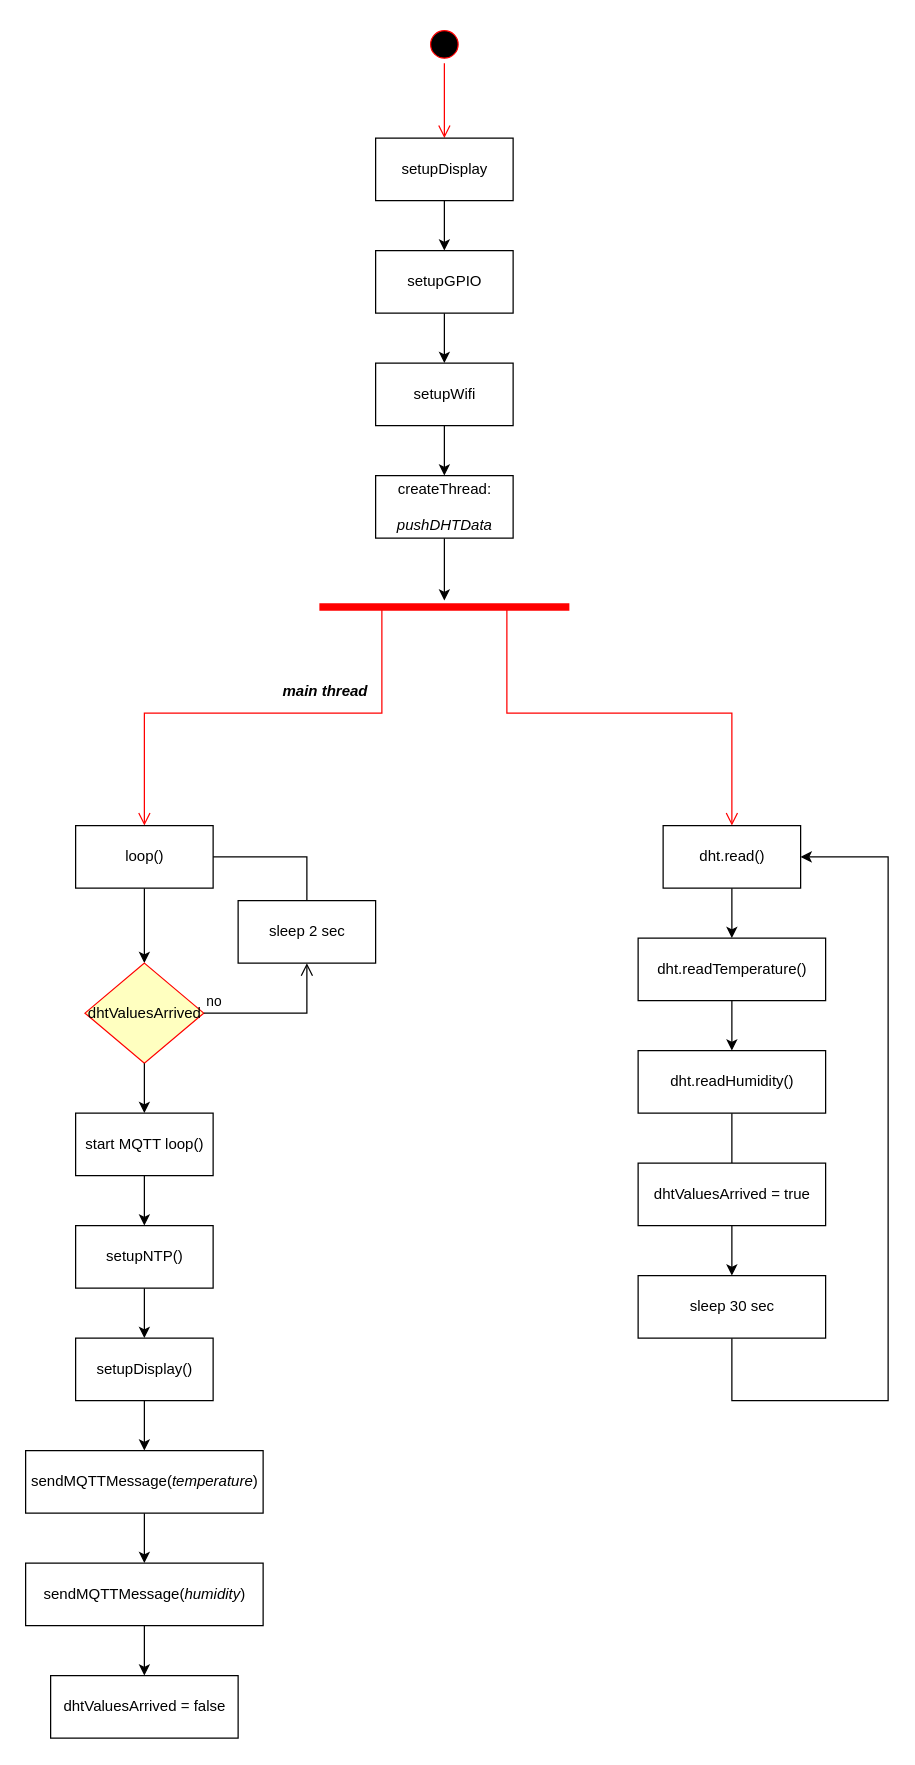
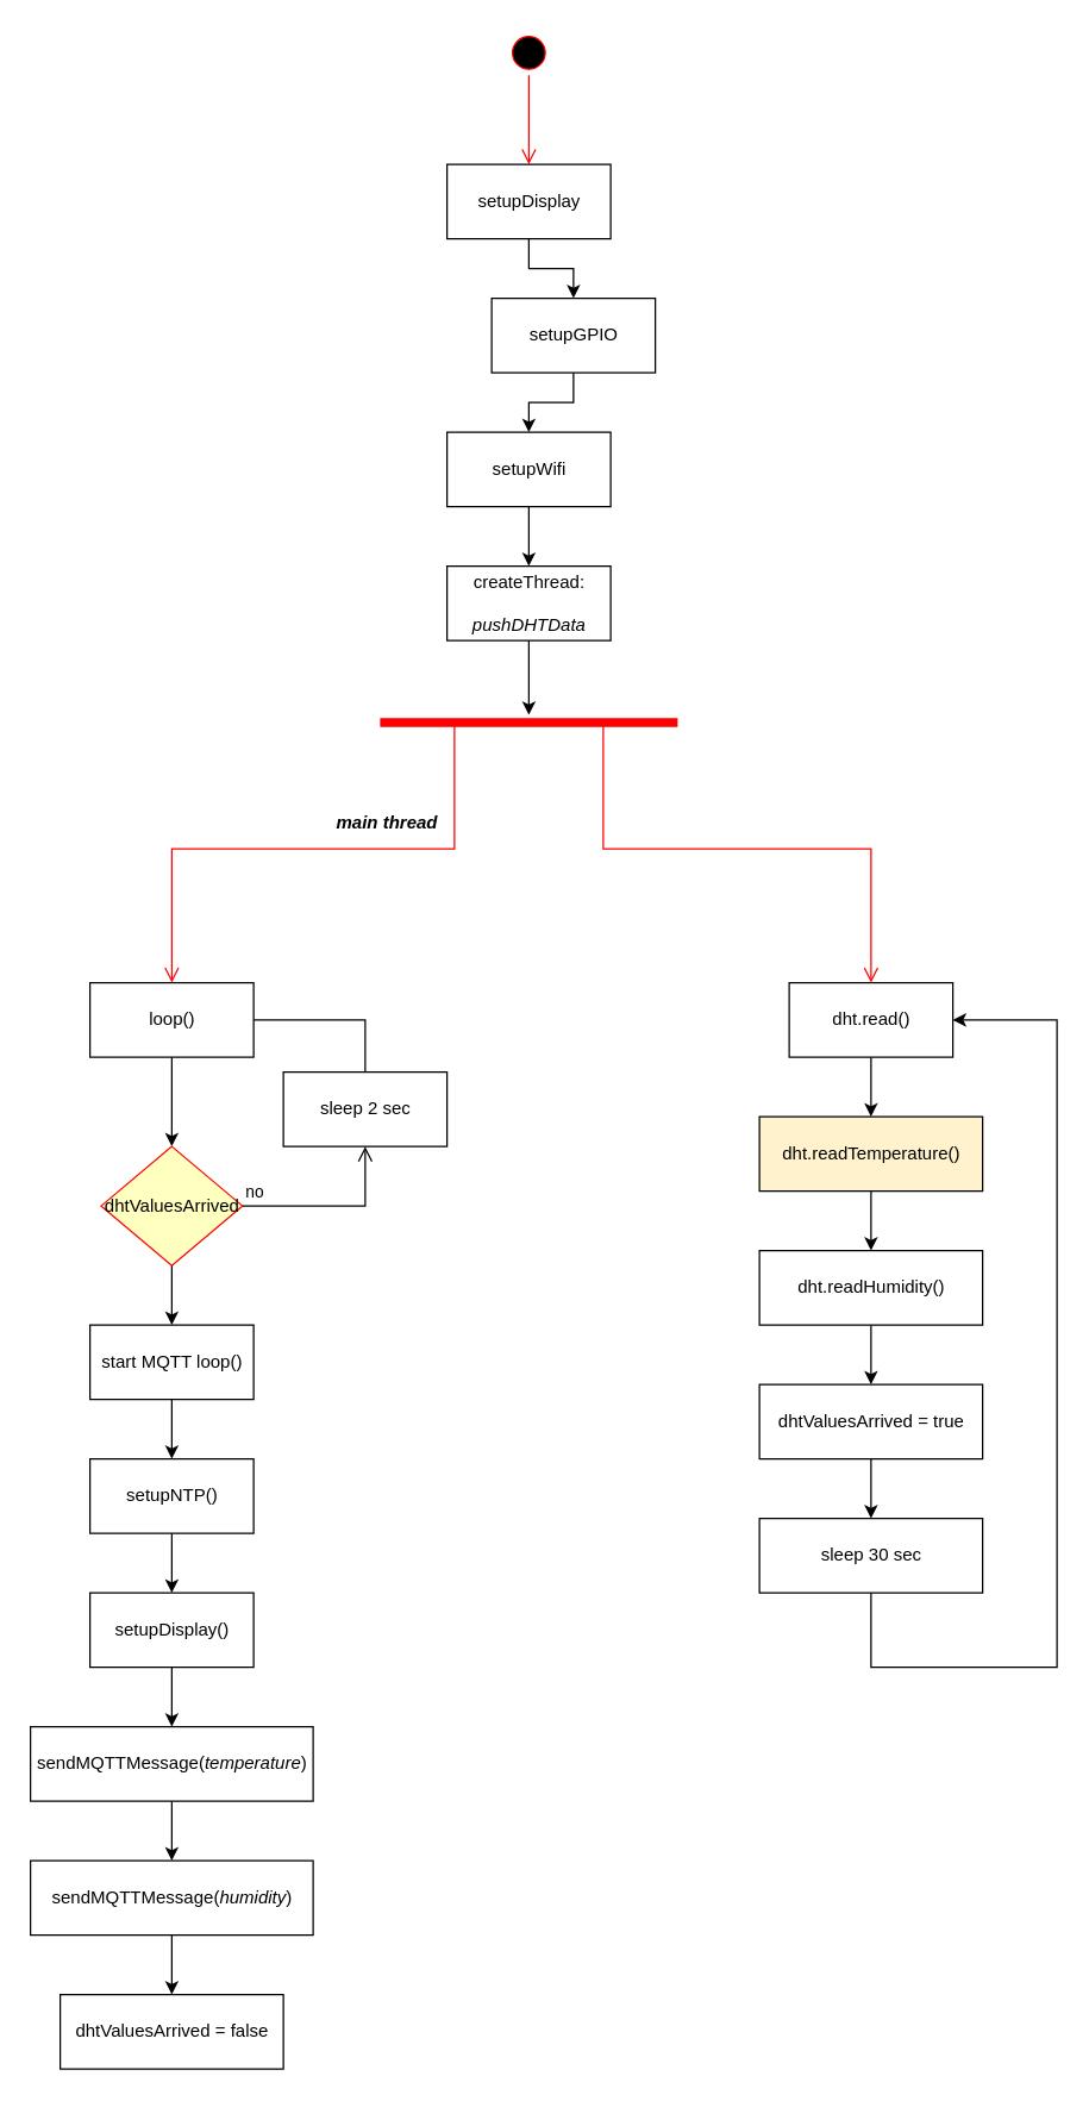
- <mxCell id="7" value="setupGPIO" style="html=1;" vertex="1" parent="1"><mxGeometry x="300" y="200" width="110" height="50" as="geometry" /></mxCell>
+ <mxCell id="7" value="setupGPIO" style="html=1;" vertex="1" parent="1"><mxGeometry x="330" y="200" width="110" height="50" as="geometry" /></mxCell>
- <mxCell id="21" value="dht.readTemperature()" style="html=1;" vertex="1" parent="1"><mxGeometry x="510" y="750" width="150" height="50" as="geometry" /></mxCell>
+ <mxCell id="21" value="dht.readTemperature()" style="html=1;fillColor=#fff2cc;" vertex="1" parent="1"><mxGeometry x="510" y="750" width="150" height="50" as="geometry" /></mxCell>
- <mxCell id="22" value="" style="edgeStyle=orthogonalEdgeStyle;rounded=0;orthogonalLoop=1;jettySize=auto;html=1;endArrow=none;" edge="1" parent="1" source="23" target="25"><mxGeometry relative="1" as="geometry" /></mxCell>
+ <mxCell id="22" value="" style="edgeStyle=orthogonalEdgeStyle;rounded=0;orthogonalLoop=1;jettySize=auto;html=1;" edge="1" parent="1" source="23" target="25"><mxGeometry relative="1" as="geometry" /></mxCell>
